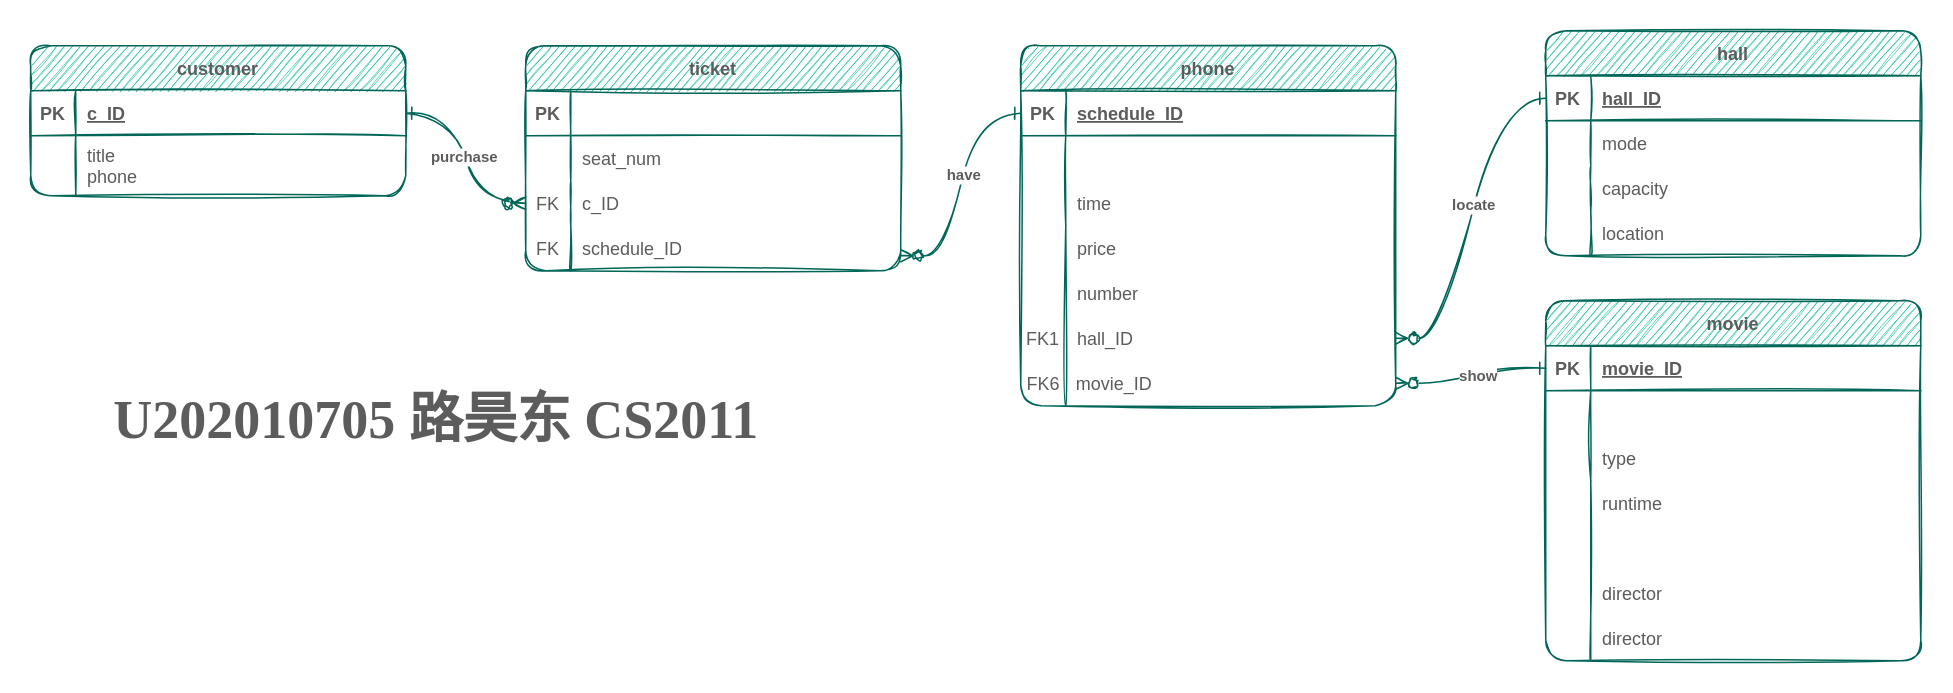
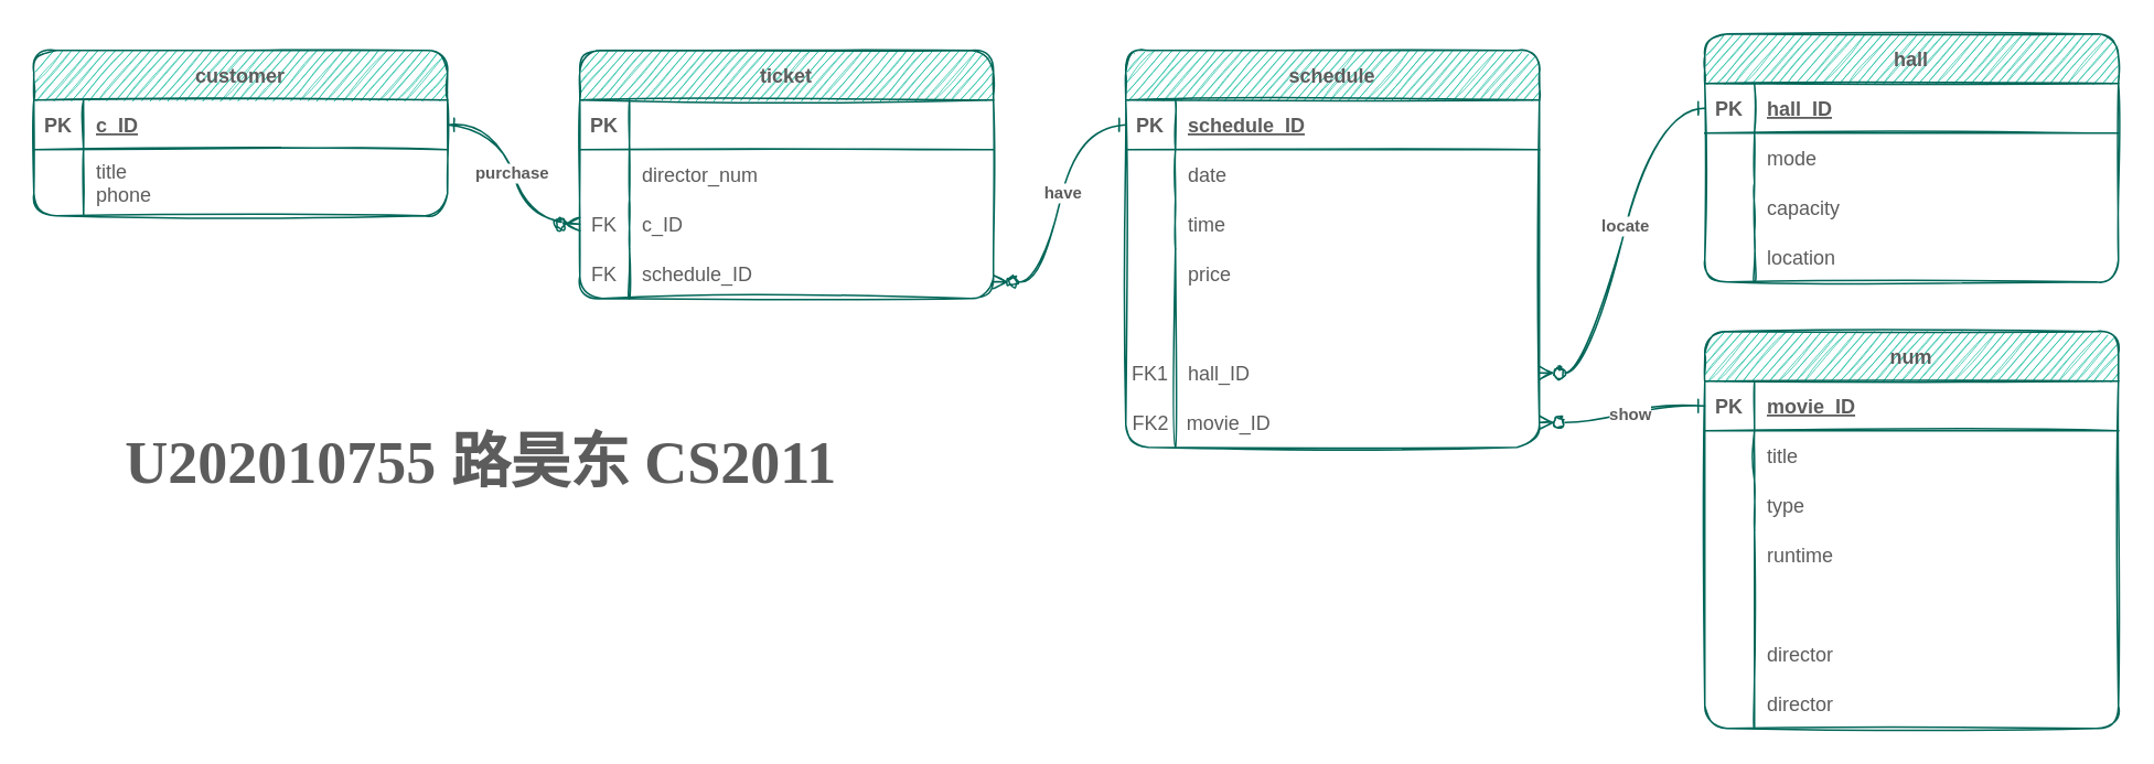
- <mxCell id="13" value="phone" style="shape=table;startSize=30;container=1;collapsible=1;childLayout=tableLayout;fixedRows=1;rowLines=0;fontStyle=1;align=center;resizeLast=1;rounded=1;sketch=1;fillColor=#21C0A5;strokeColor=#006658;fontColor=#5C5C5C;" vertex="1" parent="1"><mxGeometry x="680" y="30" width="250" height="240" as="geometry" /></mxCell>
+ <mxCell id="13" value="schedule" style="shape=table;startSize=30;container=1;collapsible=1;childLayout=tableLayout;fixedRows=1;rowLines=0;fontStyle=1;align=center;resizeLast=1;rounded=1;sketch=1;fillColor=#21C0A5;strokeColor=#006658;fontColor=#5C5C5C;" vertex="1" parent="1"><mxGeometry x="680" y="30" width="250" height="240" as="geometry" /></mxCell>
+ <mxCell id="19" value="date" style="shape=partialRectangle;overflow=hidden;connectable=0;fillColor=none;top=0;left=0;bottom=0;right=0;align=left;spacingLeft=6;rounded=1;sketch=1;strokeColor=#006658;fontColor=#5C5C5C;" vertex="1" parent="17"><mxGeometry x="30" width="220" height="30" as="geometry"><mxRectangle width="220" height="30" as="alternateBounds" /></mxGeometry></mxCell>
- <mxCell id="9" value="seat_num" style="shape=partialRectangle;overflow=hidden;connectable=0;fillColor=none;top=0;left=0;bottom=0;right=0;align=left;spacingLeft=6;rounded=1;sketch=1;strokeColor=#006658;fontColor=#5C5C5C;" vertex="1" parent="7"><mxGeometry x="30.0" width="220.0" height="30" as="geometry"><mxRectangle width="220.0" height="30" as="alternateBounds" /></mxGeometry></mxCell>
+ <mxCell id="9" value="director_num" style="shape=partialRectangle;overflow=hidden;connectable=0;fillColor=none;top=0;left=0;bottom=0;right=0;align=left;spacingLeft=6;rounded=1;sketch=1;strokeColor=#006658;fontColor=#5C5C5C;" vertex="1" parent="7"><mxGeometry x="30.0" width="220.0" height="30" as="geometry"><mxRectangle width="220.0" height="30" as="alternateBounds" /></mxGeometry></mxCell>
- <mxCell id="38" value="number" style="shape=partialRectangle;overflow=hidden;connectable=0;fillColor=none;top=0;left=0;bottom=0;right=0;align=left;spacingLeft=6;rounded=1;sketch=1;strokeColor=#006658;fontColor=#5C5C5C;" vertex="1" parent="36"><mxGeometry x="10" width="220" height="30" as="geometry"><mxRectangle width="220" height="30" as="alternateBounds" /></mxGeometry></mxCell>
- <mxCell id="46" value="movie" style="shape=table;startSize=30;container=1;collapsible=1;childLayout=tableLayout;fixedRows=1;rowLines=0;fontStyle=1;align=center;resizeLast=1;rounded=1;sketch=1;fillColor=#21C0A5;strokeColor=#006658;fontColor=#5C5C5C;" vertex="1" parent="1"><mxGeometry x="1030" y="200" width="250" height="240" as="geometry" /></mxCell>
+ <mxCell id="46" value="num" style="shape=table;startSize=30;container=1;collapsible=1;childLayout=tableLayout;fixedRows=1;rowLines=0;fontStyle=1;align=center;resizeLast=1;rounded=1;sketch=1;fillColor=#21C0A5;strokeColor=#006658;fontColor=#5C5C5C;" vertex="1" parent="1"><mxGeometry x="1030" y="200" width="250" height="240" as="geometry" /></mxCell>
- <mxCell id="43" value="FK6" style="shape=partialRectangle;overflow=hidden;connectable=0;fillColor=none;top=0;left=0;bottom=0;right=0;rounded=1;sketch=1;strokeColor=#006658;fontColor=#5C5C5C;" vertex="1" parent="42"><mxGeometry x="-18.4" width="27.6" height="30" as="geometry"><mxRectangle width="30" height="30" as="alternateBounds" /></mxGeometry></mxCell>
+ <mxCell id="43" value="FK2" style="shape=partialRectangle;overflow=hidden;connectable=0;fillColor=none;top=0;left=0;bottom=0;right=0;rounded=1;sketch=1;strokeColor=#006658;fontColor=#5C5C5C;" vertex="1" parent="42"><mxGeometry x="-18.4" width="27.6" height="30" as="geometry"><mxRectangle width="30" height="30" as="alternateBounds" /></mxGeometry></mxCell>
+ <mxCell id="52" value="title" style="shape=partialRectangle;overflow=hidden;connectable=0;fillColor=none;top=0;left=0;bottom=0;right=0;align=left;spacingLeft=6;rounded=1;sketch=1;strokeColor=#006658;fontColor=#5C5C5C;" vertex="1" parent="50"><mxGeometry x="30" width="220" height="30" as="geometry"><mxRectangle width="220" height="30" as="alternateBounds" /></mxGeometry></mxCell>
- <mxCell id="85" value="&lt;b&gt;&lt;font face=&quot;Comic Sans MS&quot; style=&quot;font-size: 36px;&quot;&gt;U202010705 路昊东 CS2011&lt;/font&gt;&lt;/b&gt;" style="text;html=1;resizable=0;autosize=1;align=center;verticalAlign=middle;points=[];fillColor=none;strokeColor=none;rounded=1;fontFamily=Helvetica;fontSize=10;fontColor=#5C5C5C;startSize=30;sketch=1;" vertex="1" parent="1"><mxGeometry x="30" y="250" width="520" height="60" as="geometry" /></mxCell>
+ <mxCell id="85" value="&lt;b&gt;&lt;font face=&quot;Comic Sans MS&quot; style=&quot;font-size: 36px;&quot;&gt;U202010755 路昊东 CS2011&lt;/font&gt;&lt;/b&gt;" style="text;html=1;resizable=0;autosize=1;align=center;verticalAlign=middle;points=[];fillColor=none;strokeColor=none;rounded=1;fontFamily=Helvetica;fontSize=10;fontColor=#5C5C5C;startSize=30;sketch=1;" vertex="1" parent="1"><mxGeometry x="30" y="250" width="520" height="60" as="geometry" /></mxCell>
